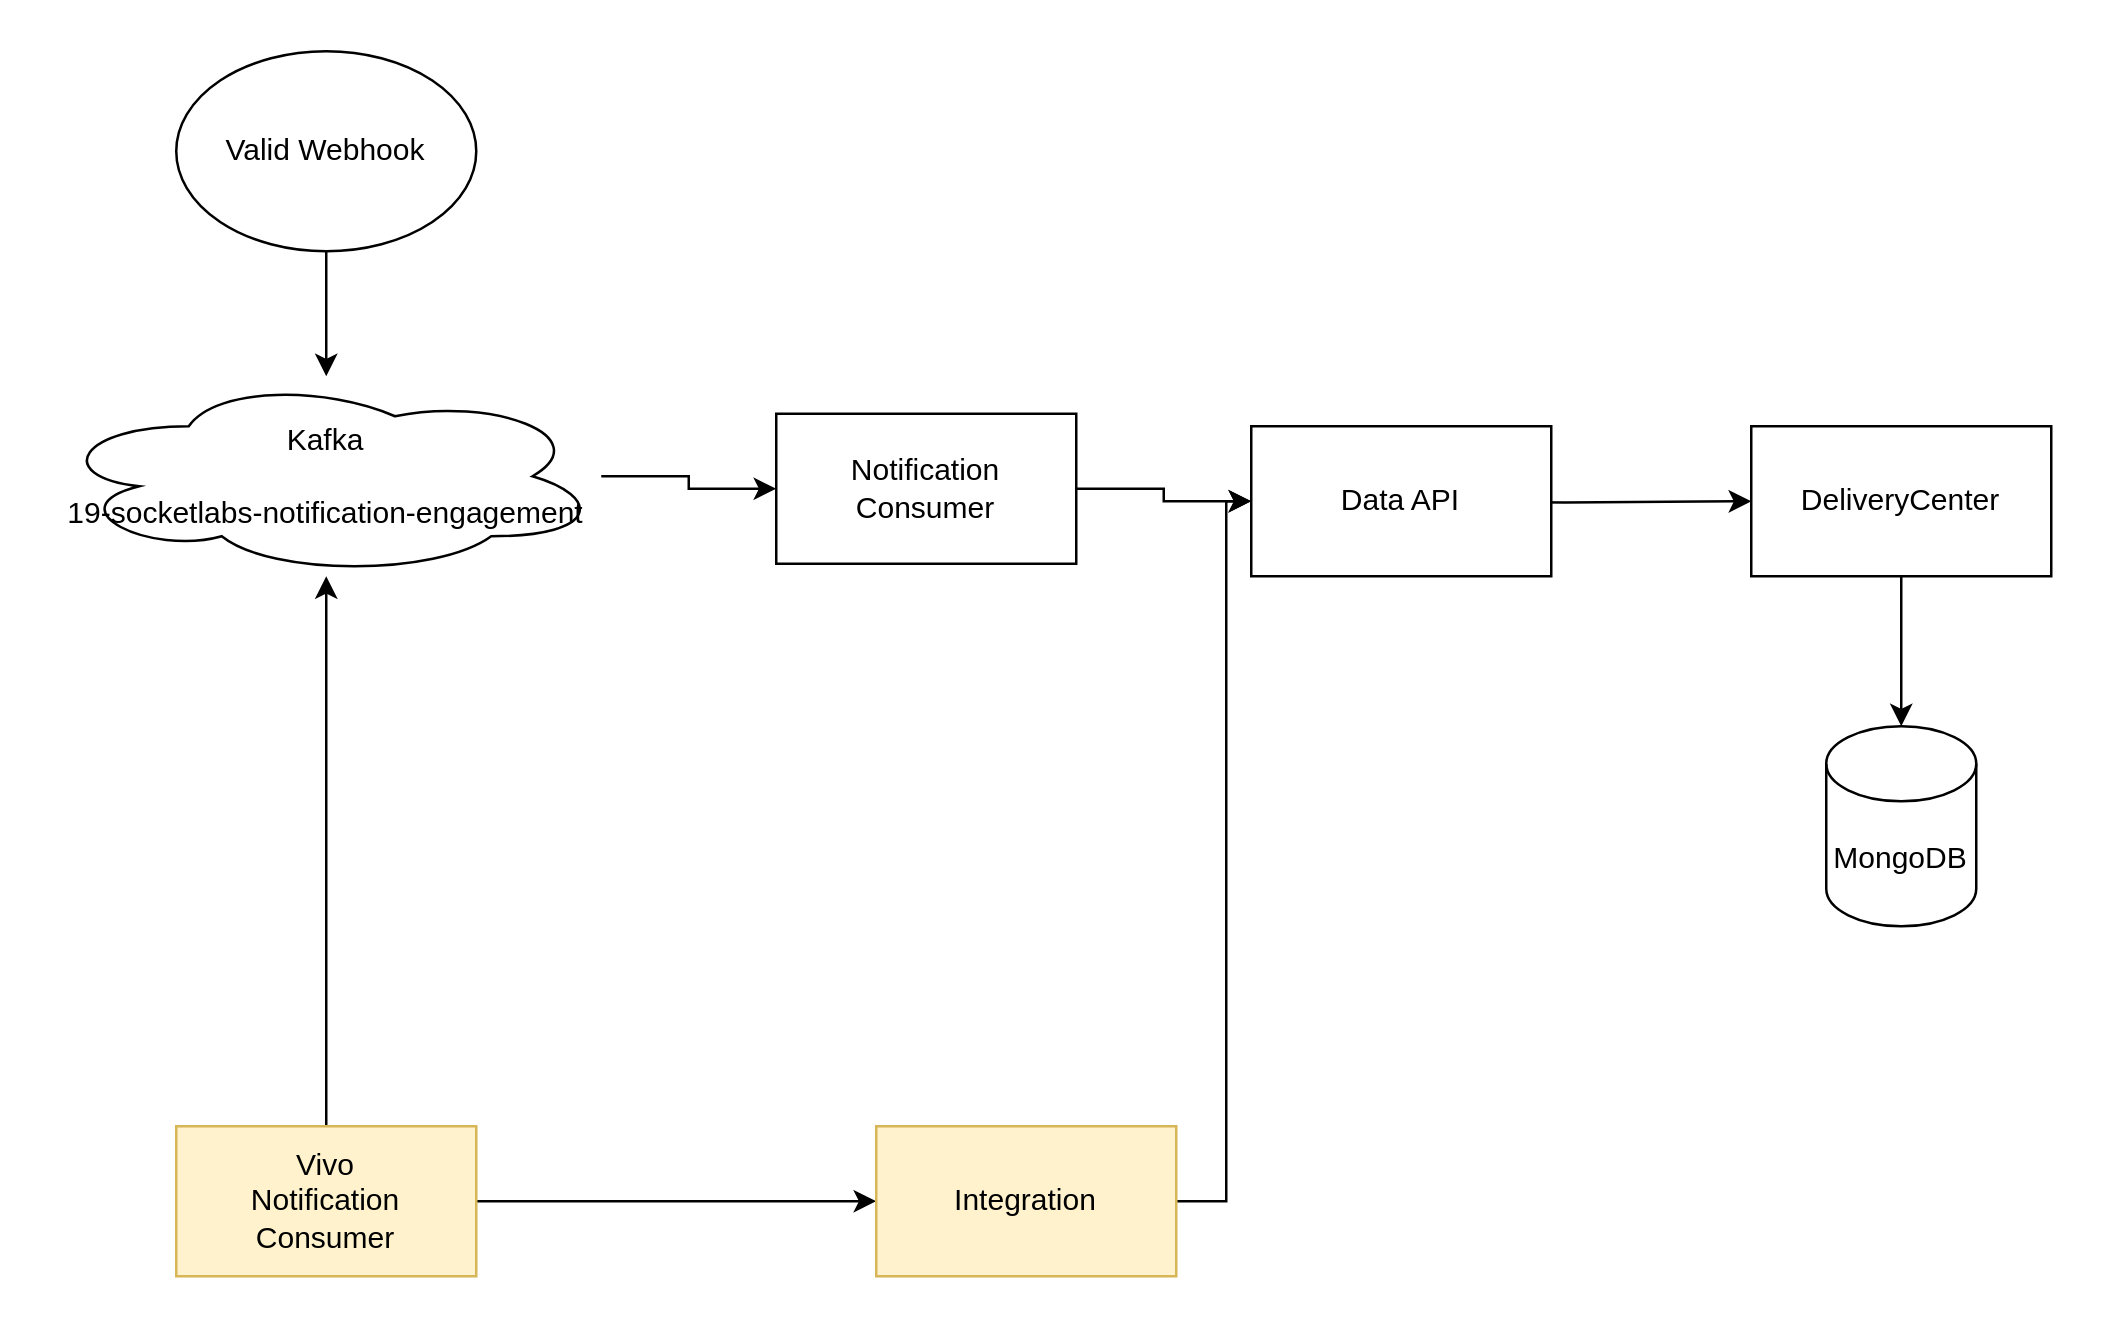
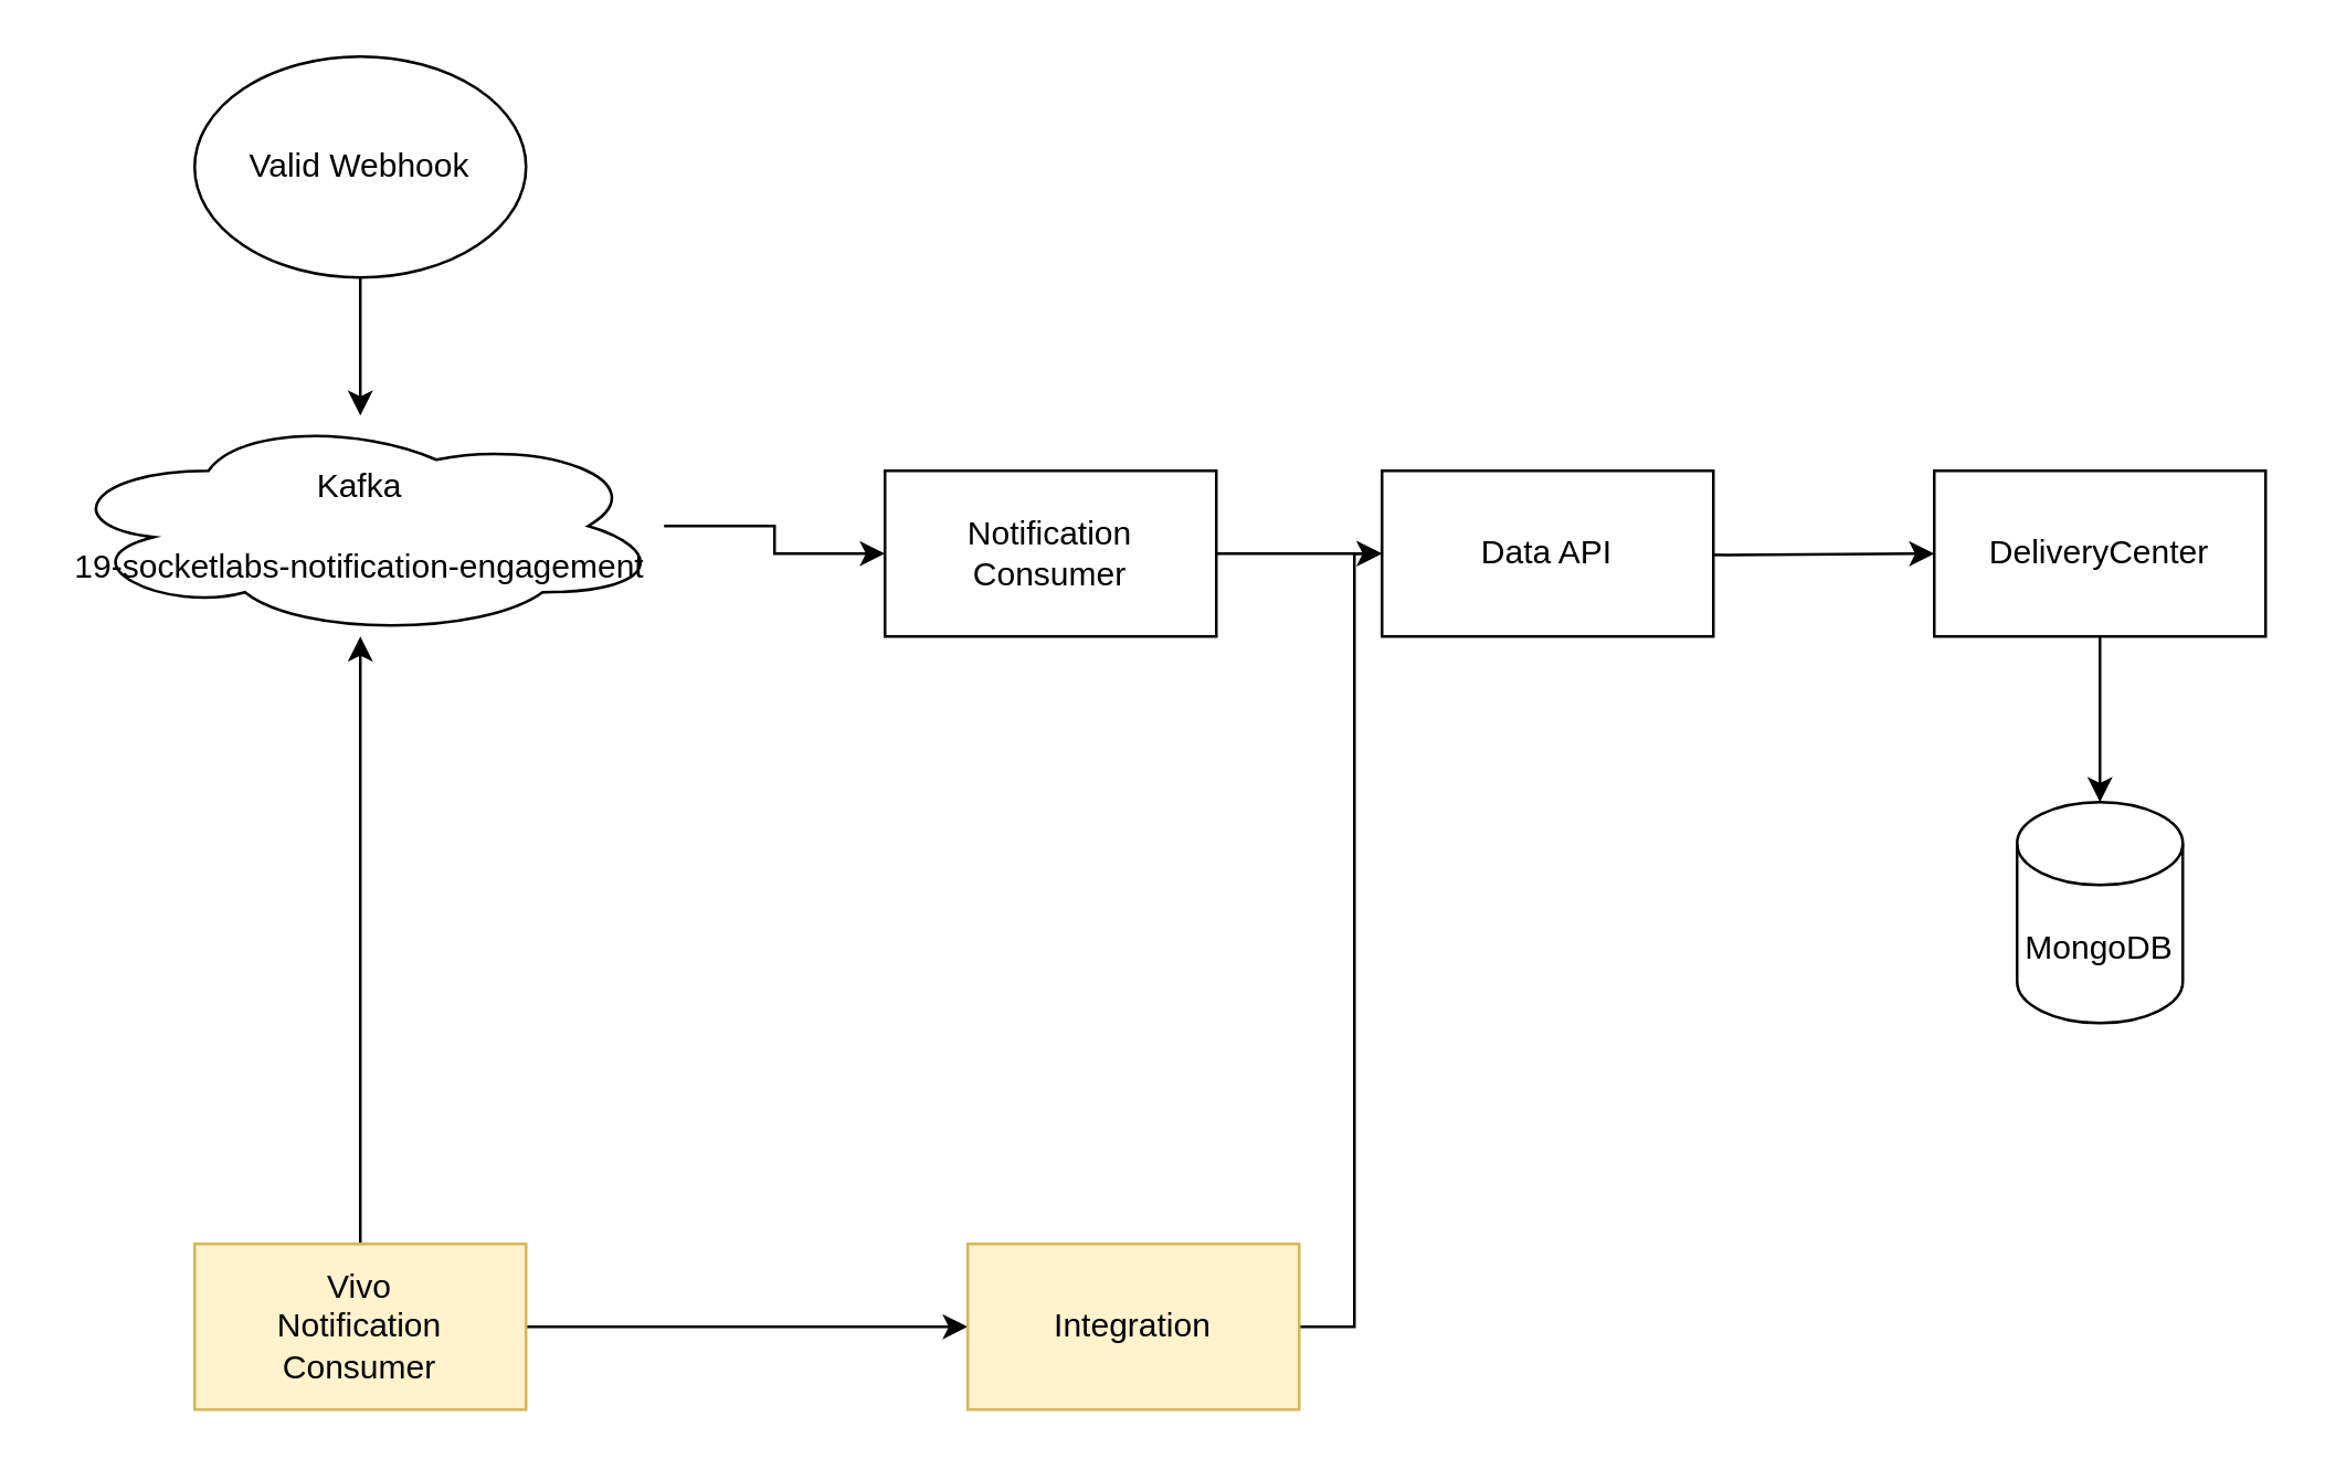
- <mxCell id="7" value="Notification Consumer" style="rounded=0;whiteSpace=wrap;html=1;" vertex="1" parent="1"><mxGeometry x="310" y="165" width="120" height="60" as="geometry" /></mxCell>
+ <mxCell id="7" value="Notification Consumer" style="rounded=0;whiteSpace=wrap;html=1;" vertex="1" parent="1"><mxGeometry y="170" width="120" height="60" as="geometry" x="320" /></mxCell>
